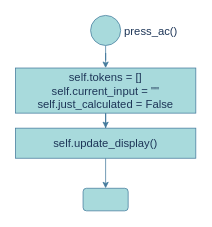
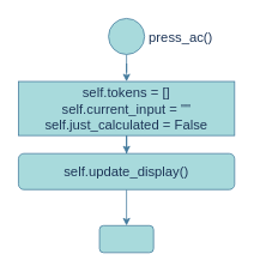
- <mxCell id="8" value="self.update_display()" style="whiteSpace=wrap;html=1;verticalAlign=middle;fillColor=#A8DADC;strokeColor=#457B9D;fontColor=#1D3557;fontSize=15;" vertex="1" parent="1"><mxGeometry x="20" y="170" width="240" height="40" as="geometry" /></mxCell>
+ <mxCell id="8" value="self.update_display()" style="whiteSpace=wrap;html=1;verticalAlign=middle;fillColor=#A8DADC;strokeColor=#457B9D;fontColor=#1D3557;fontSize=15;rounded=1;" vertex="1" parent="1"><mxGeometry x="20" y="170" width="240" height="40" as="geometry" /></mxCell>
